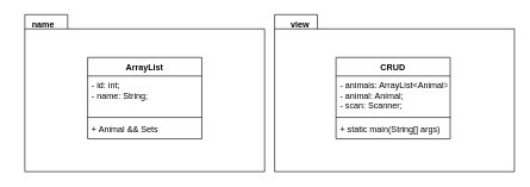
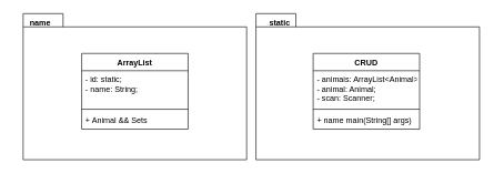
- <mxCell id="9" value="view" style="text;align=center;fontStyle=1;verticalAlign=middle;spacingLeft=3;spacingRight=3;strokeColor=none;rotatable=0;points=[[0,0.5],[1,0.5]];portConstraint=eastwest;" vertex="1" parent="1"><mxGeometry x="380" y="20" width="80" height="26" as="geometry" /></mxCell>
+ <mxCell id="9" value="static" style="text;align=center;fontStyle=1;verticalAlign=middle;spacingLeft=3;spacingRight=3;strokeColor=none;rotatable=0;points=[[0,0.5],[1,0.5]];portConstraint=eastwest;" vertex="1" parent="1"><mxGeometry x="380" y="20" width="80" height="26" as="geometry" /></mxCell>
- <mxCell id="4" value="- id: int;&#10;- name: String;" style="text;strokeColor=none;fillColor=none;align=left;verticalAlign=top;spacingLeft=4;spacingRight=4;overflow=hidden;rotatable=0;points=[[0,0.5],[1,0.5]];portConstraint=eastwest;" vertex="1" parent="3"><mxGeometry y="26" width="160" height="54" as="geometry" /></mxCell>
+ <mxCell id="4" value="- id: static;&#10;- name: String;" style="text;strokeColor=none;fillColor=none;align=left;verticalAlign=top;spacingLeft=4;spacingRight=4;overflow=hidden;rotatable=0;points=[[0,0.5],[1,0.5]];portConstraint=eastwest;" vertex="1" parent="3"><mxGeometry y="26" width="160" height="54" as="geometry" /></mxCell>
- <mxCell id="13" value="+ static main(String[] args)" style="text;strokeColor=none;fillColor=none;align=left;verticalAlign=top;spacingLeft=4;spacingRight=4;overflow=hidden;rotatable=0;points=[[0,0.5],[1,0.5]];portConstraint=eastwest;" vertex="1" parent="10"><mxGeometry y="88" width="160" height="26" as="geometry" /></mxCell>
+ <mxCell id="13" value="+ name main(String[] args)" style="text;strokeColor=none;fillColor=none;align=left;verticalAlign=top;spacingLeft=4;spacingRight=4;overflow=hidden;rotatable=0;points=[[0,0.5],[1,0.5]];portConstraint=eastwest;" vertex="1" parent="10"><mxGeometry y="88" width="160" height="26" as="geometry" /></mxCell>
